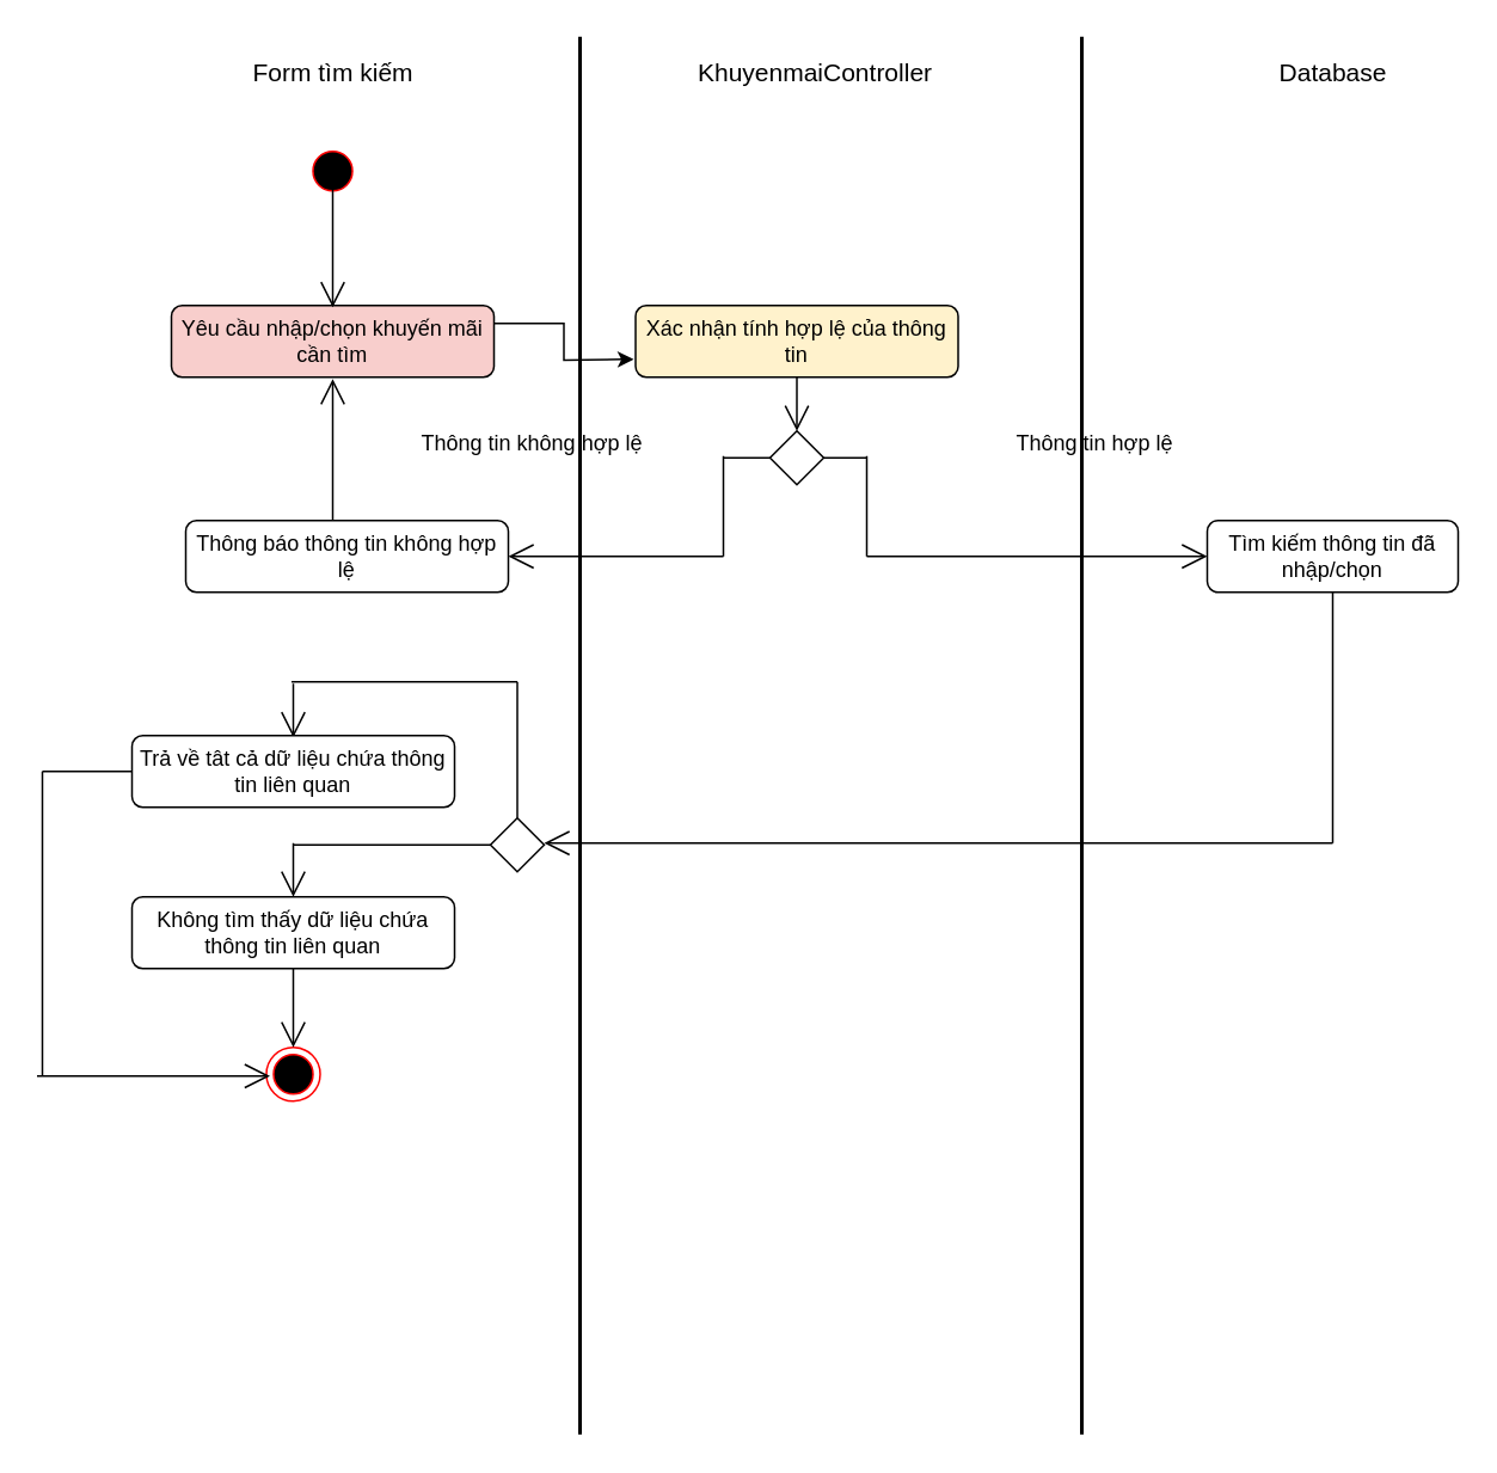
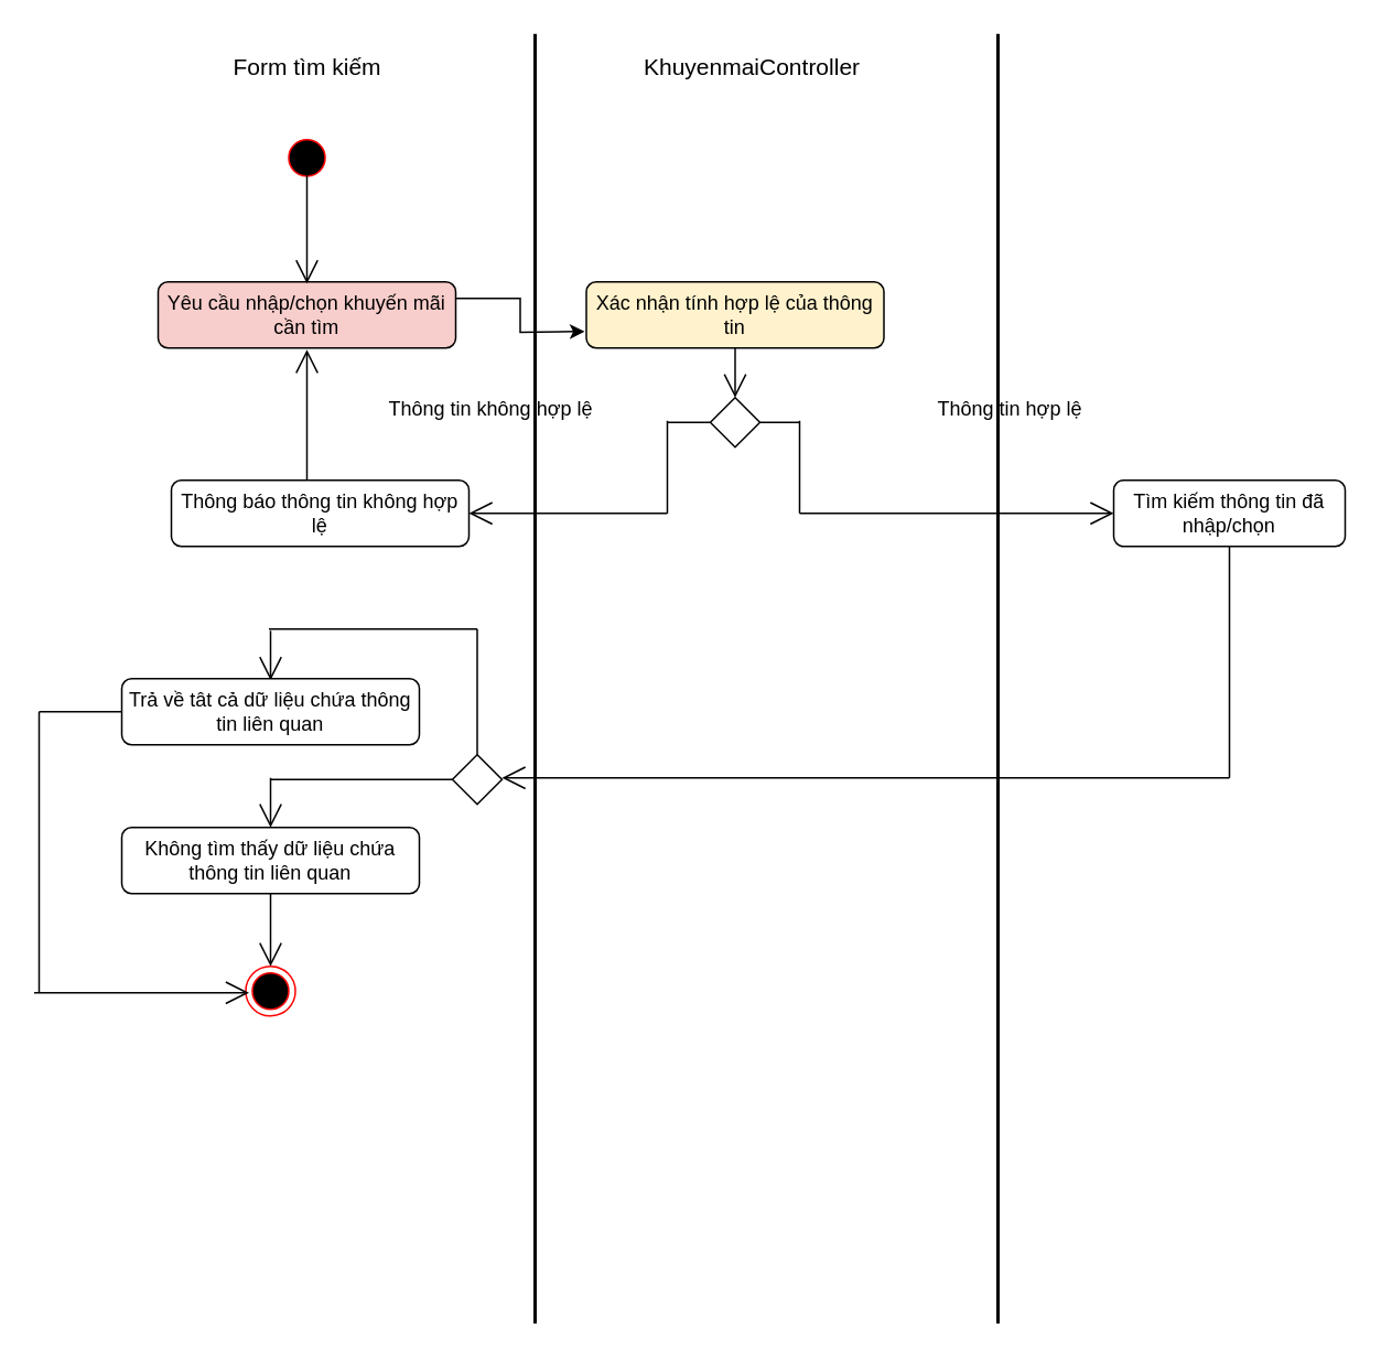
- <mxCell id="8" value="&lt;font style=&quot;font-size: 14px&quot;&gt;Database&lt;/font&gt;" style="text;html=1;align=center;verticalAlign=middle;resizable=0;points=[];autosize=1;" parent="1" vertex="1"><mxGeometry x="703" y="30" width="80" height="20" as="geometry" /></mxCell>
